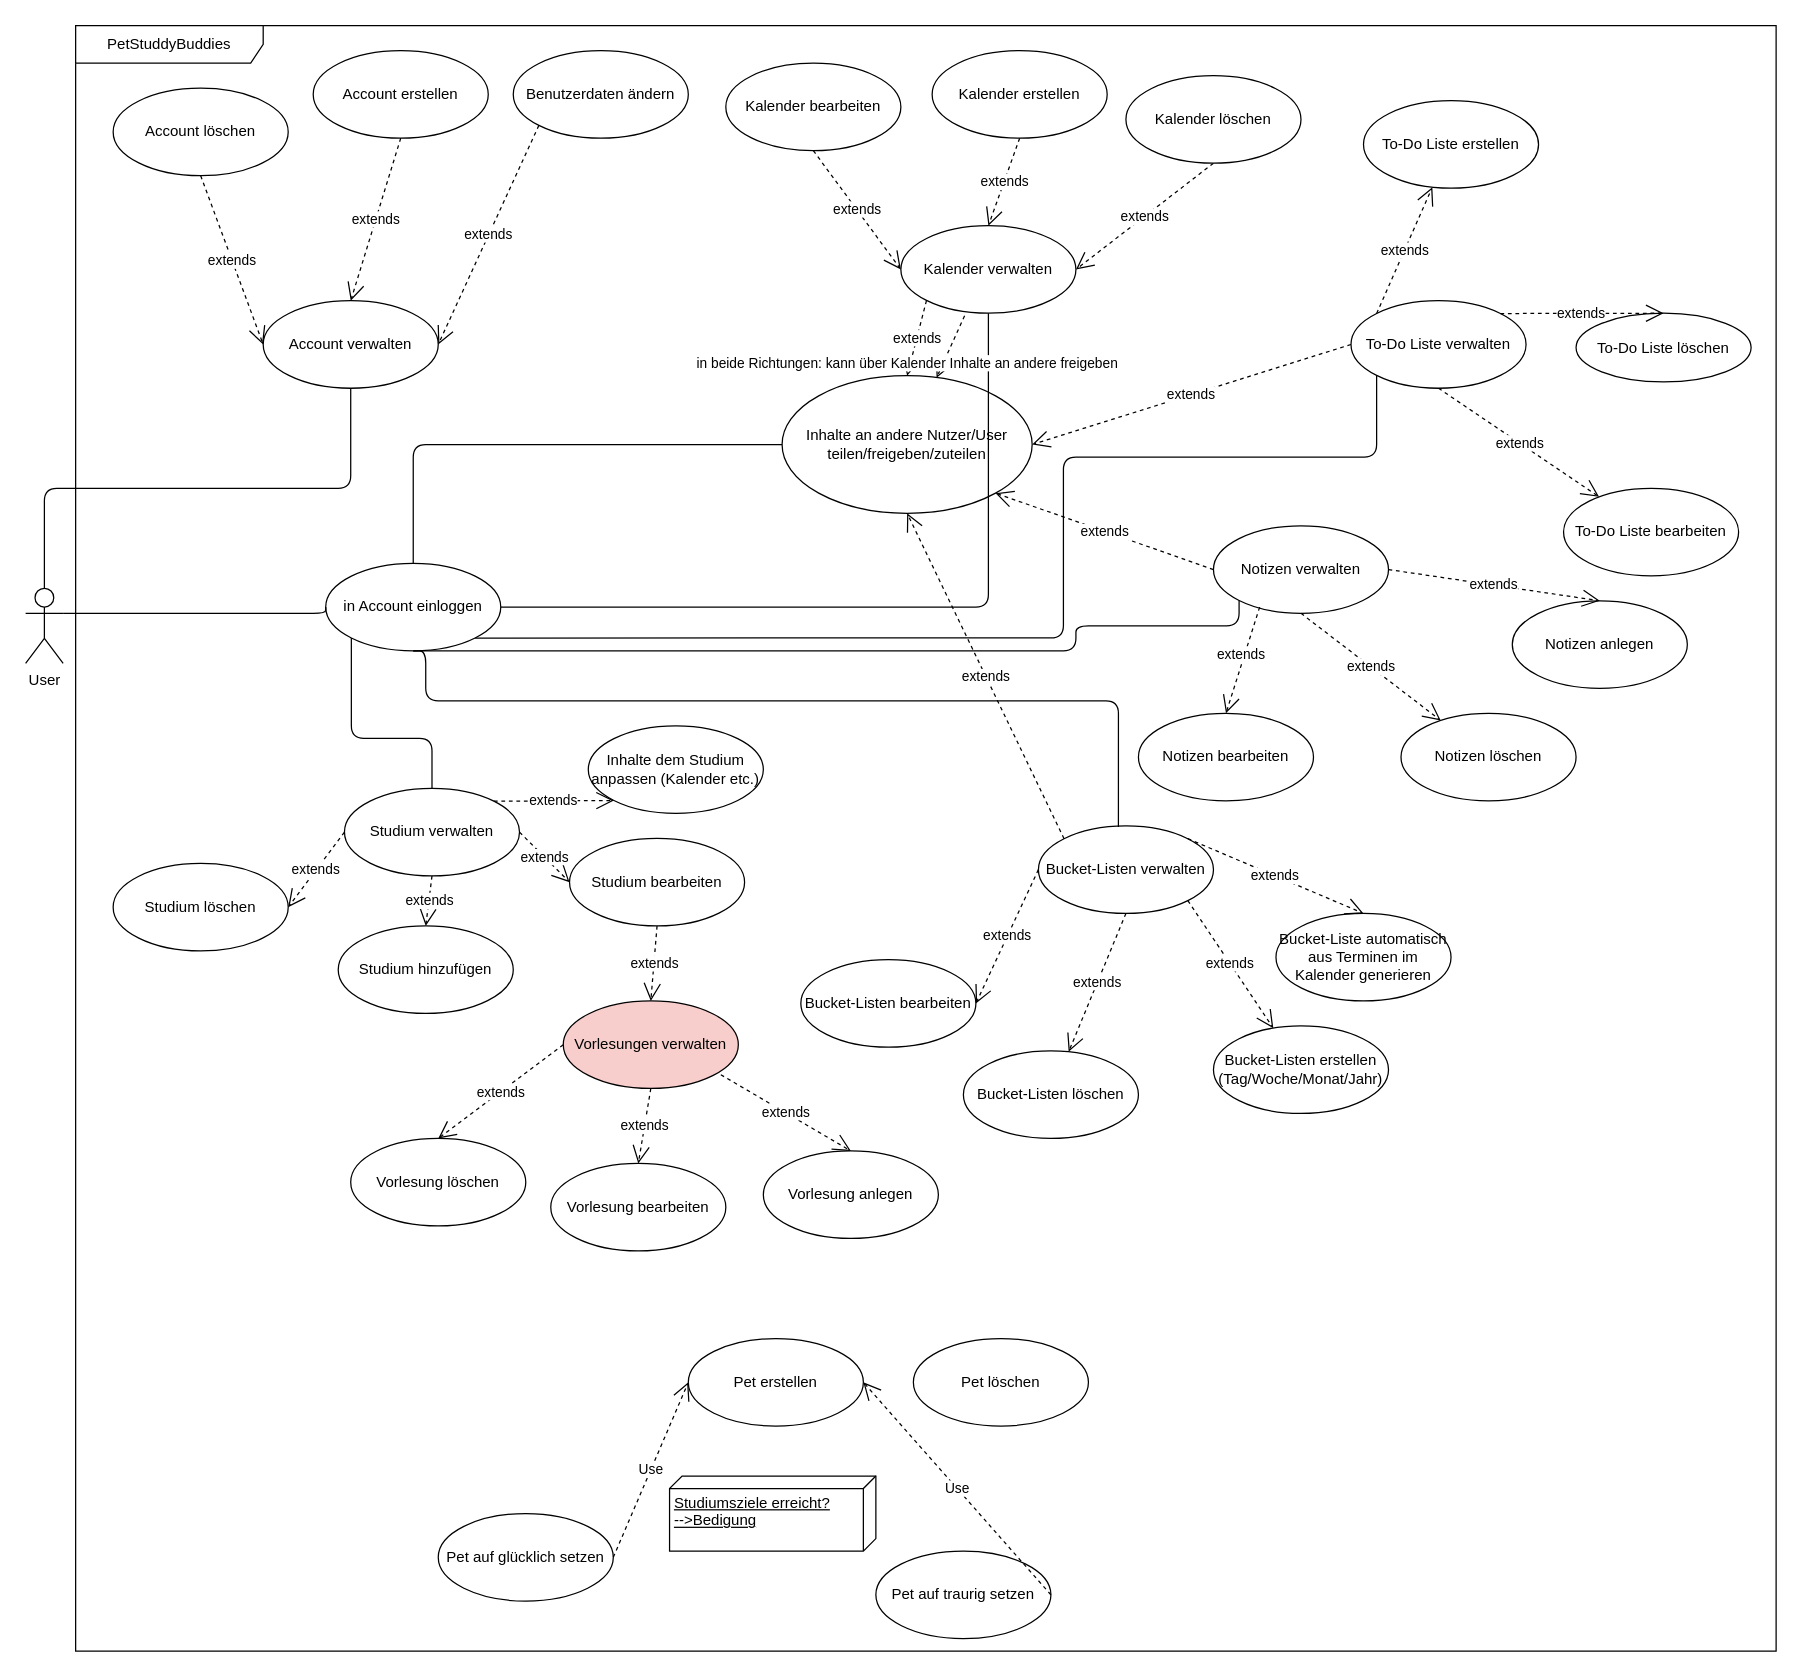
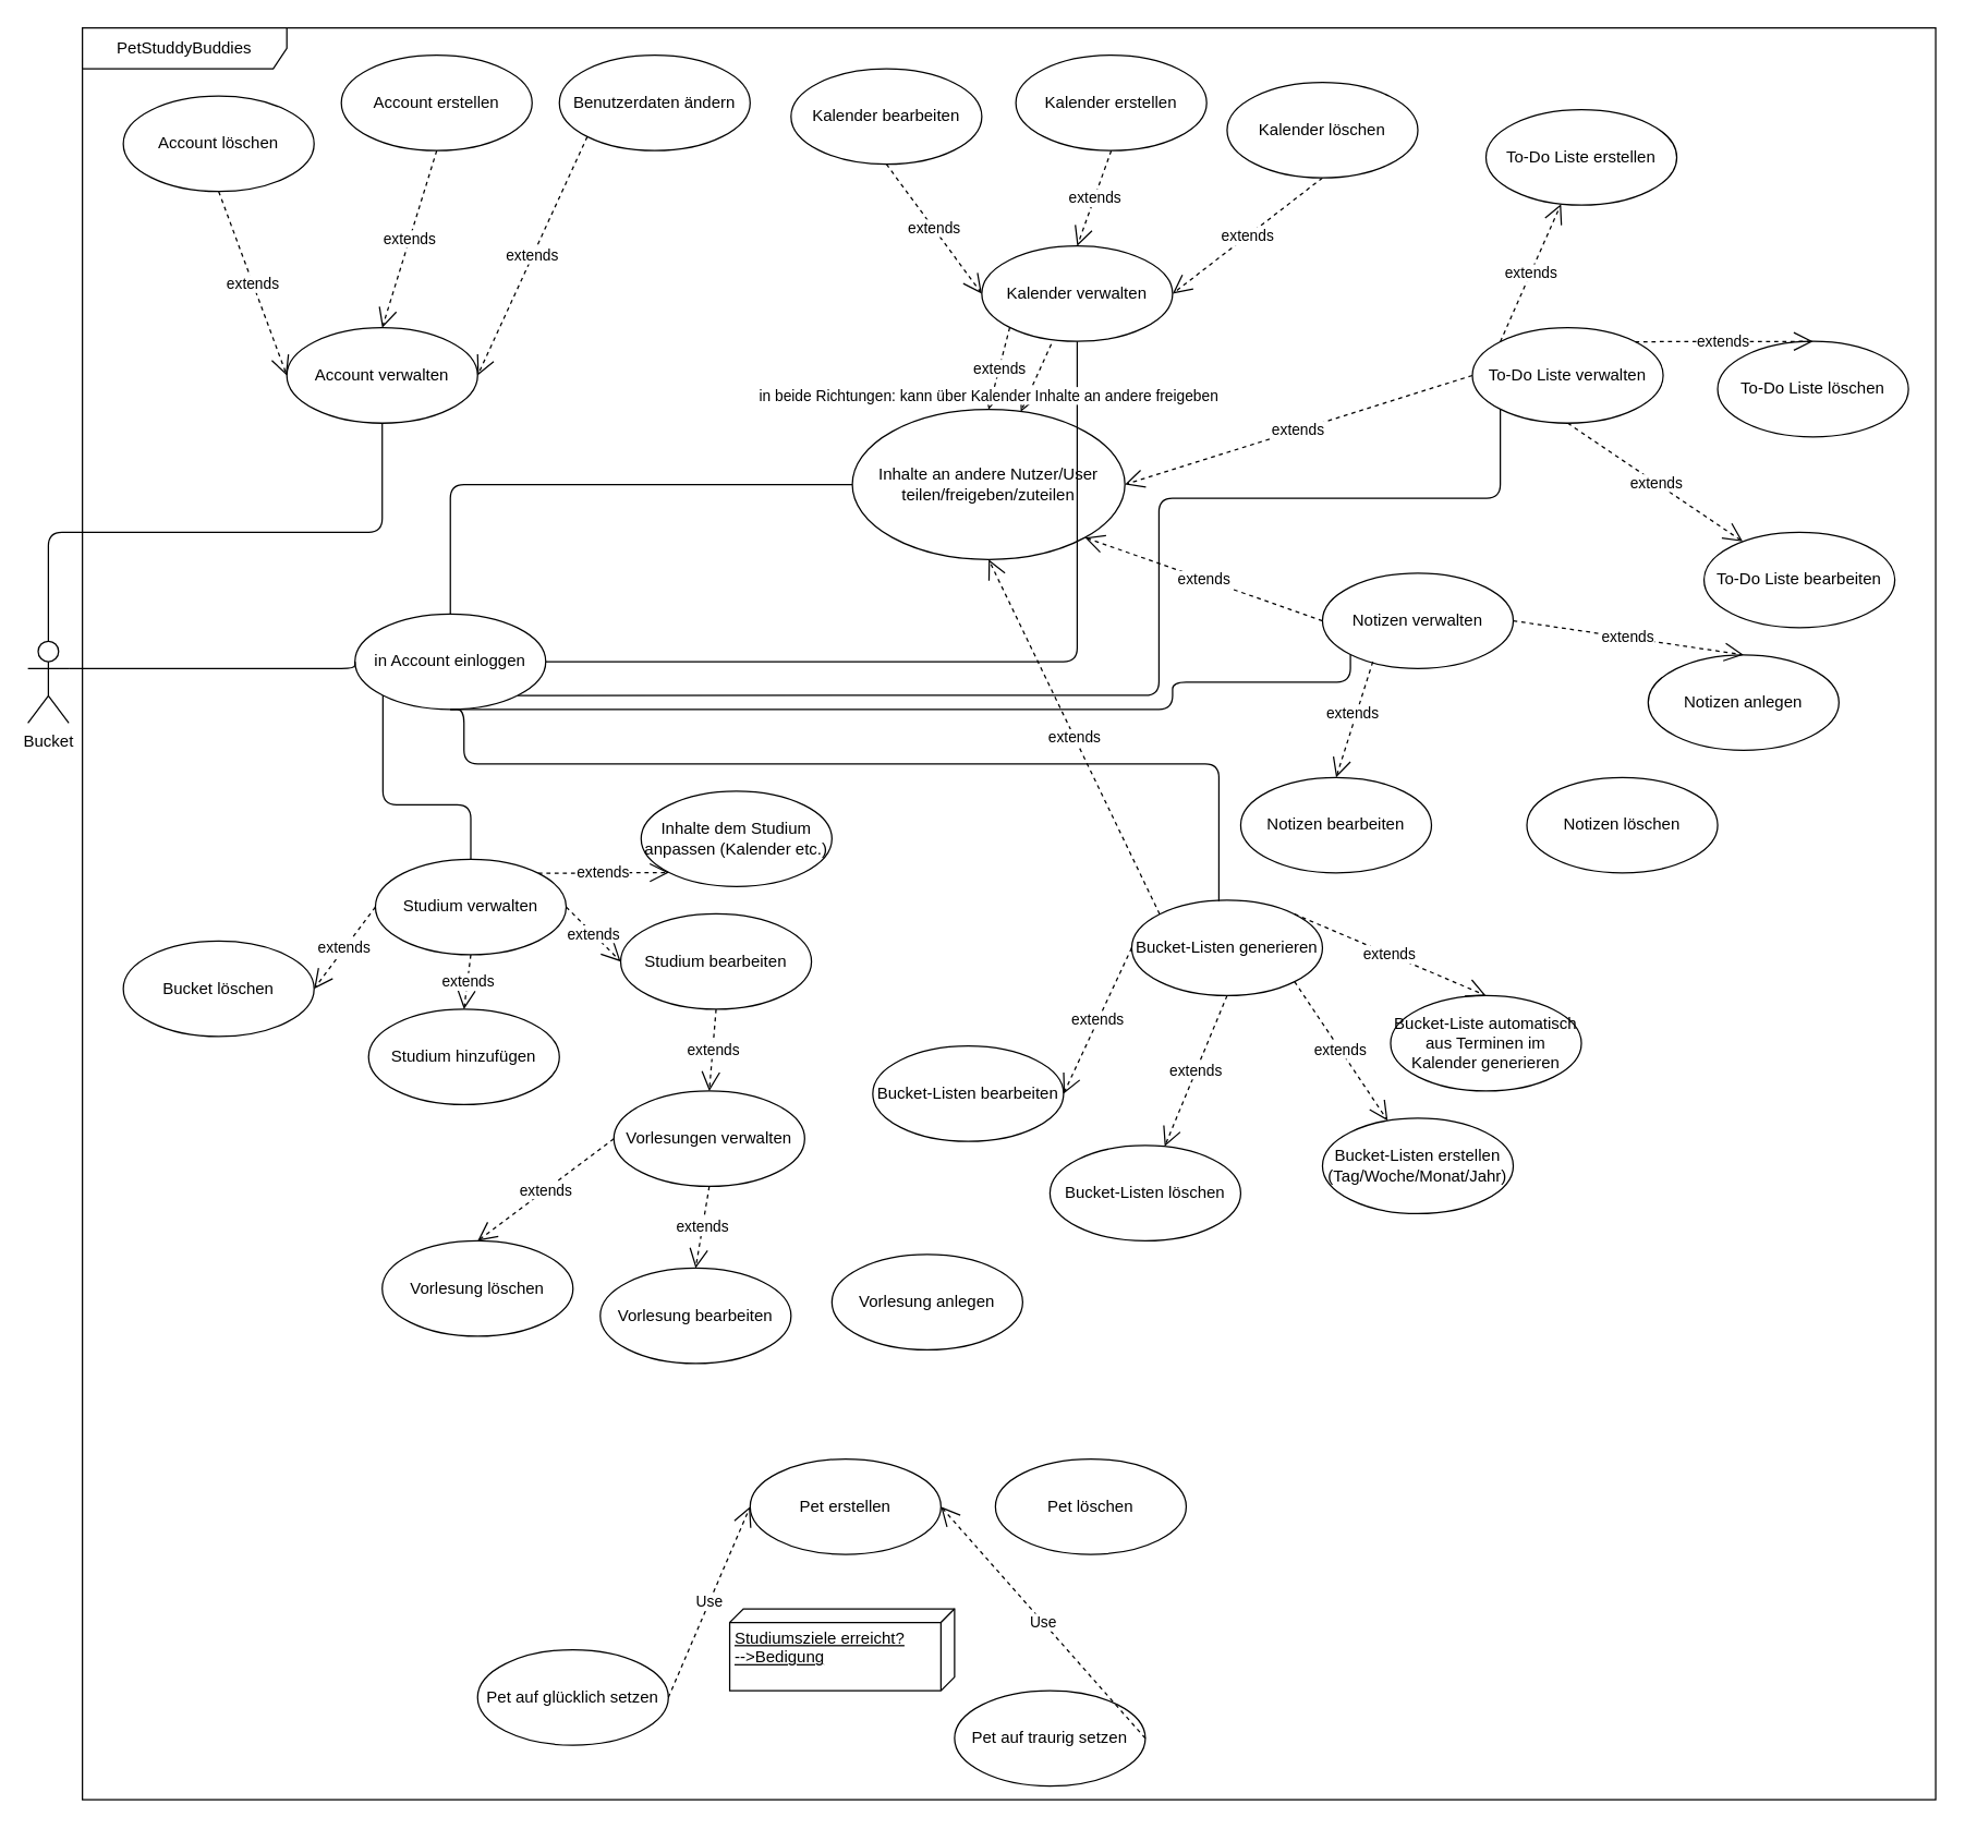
- <mxCell id="9" value="&lt;div&gt;To-Do Liste löschen&lt;/div&gt;" style="ellipse;whiteSpace=wrap;html=1;" vertex="1" parent="1"><mxGeometry x="1260" y="250" width="140" height="55" as="geometry" /></mxCell>
+ <mxCell id="9" value="&lt;div&gt;To-Do Liste löschen&lt;/div&gt;" style="ellipse;whiteSpace=wrap;html=1;" vertex="1" parent="1"><mxGeometry x="1260" y="250" width="140" height="70" as="geometry" /></mxCell>
- <mxCell id="49" value="extends" style="endArrow=open;endSize=12;dashed=1;html=1;exitX=0.5;exitY=1;exitDx=0;exitDy=0;" edge="1" parent="1" source="11" target="45"><mxGeometry width="160" relative="1" as="geometry"><mxPoint x="90" y="360" as="sourcePoint" /><mxPoint x="200" y="375" as="targetPoint" /><Array as="points" /></mxGeometry></mxCell>
- <mxCell id="3" value="User" style="shape=umlActor;verticalLabelPosition=bottom;verticalAlign=top;html=1;" vertex="1" parent="1"><mxGeometry x="20" y="470" width="30" height="60" as="geometry" /></mxCell>
+ <mxCell id="3" value="Bucket" style="shape=umlActor;verticalLabelPosition=bottom;verticalAlign=top;html=1;" vertex="1" parent="1"><mxGeometry x="20" y="470" width="30" height="60" as="geometry" /></mxCell>
- <mxCell id="16" value="Bucket-Listen verwalten" style="ellipse;whiteSpace=wrap;html=1;" vertex="1" parent="1"><mxGeometry x="830" y="660" width="140" height="70" as="geometry" /></mxCell>
+ <mxCell id="16" value="Bucket-Listen generieren" style="ellipse;whiteSpace=wrap;html=1;" vertex="1" parent="1"><mxGeometry x="830" y="660" width="140" height="70" as="geometry" /></mxCell>
- <mxCell id="19" value="Studium löschen" style="ellipse;whiteSpace=wrap;html=1;" vertex="1" parent="1"><mxGeometry x="90" y="690" width="140" height="70" as="geometry" /></mxCell>
+ <mxCell id="19" value="Bucket löschen" style="ellipse;whiteSpace=wrap;html=1;" vertex="1" parent="1"><mxGeometry x="90" y="690" width="140" height="70" as="geometry" /></mxCell>
- <mxCell id="18" value="Vorlesungen verwalten" style="ellipse;whiteSpace=wrap;html=1;fillColor=#f8cecc;" vertex="1" parent="1"><mxGeometry x="450" y="800" width="140" height="70" as="geometry" /></mxCell>
+ <mxCell id="18" value="Vorlesungen verwalten" style="ellipse;whiteSpace=wrap;html=1;" vertex="1" parent="1"><mxGeometry x="450" y="800" width="140" height="70" as="geometry" /></mxCell>
- <mxCell id="76" value="extends" style="endArrow=open;endSize=12;dashed=1;html=1;exitX=0.9;exitY=0.843;exitDx=0;exitDy=0;entryX=0.5;entryY=0;entryDx=0;entryDy=0;exitPerimeter=0;" edge="1" parent="1" source="18" target="70"><mxGeometry width="160" relative="1" as="geometry"><mxPoint x="530" y="880" as="sourcePoint" /><mxPoint x="520" y="950" as="targetPoint" /><Array as="points" /></mxGeometry></mxCell>
